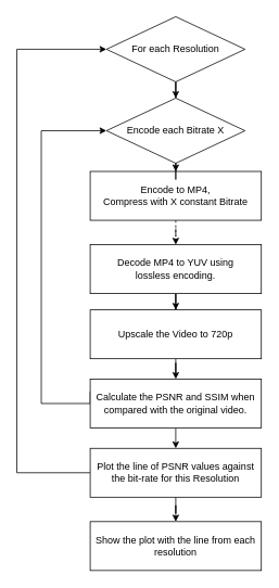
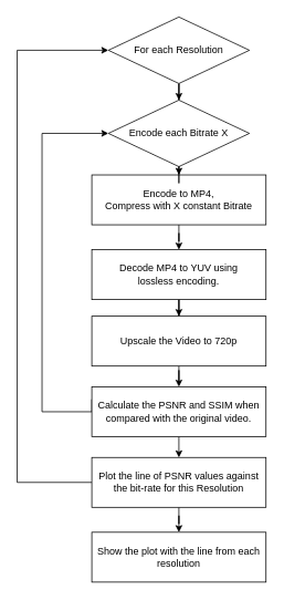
- <mxCell id="2" style="edgeStyle=orthogonalEdgeStyle;rounded=0;orthogonalLoop=1;jettySize=auto;html=1;entryX=0.5;entryY=0;entryDx=0;entryDy=0;dashed=1;" edge="1" parent="1" source="3" target="5"><mxGeometry relative="1" as="geometry" /></mxCell>
+ <mxCell id="2" style="edgeStyle=orthogonalEdgeStyle;rounded=0;orthogonalLoop=1;jettySize=auto;html=1;entryX=0.5;entryY=0;entryDx=0;entryDy=0;" edge="1" parent="1" source="3" target="5"><mxGeometry relative="1" as="geometry" /></mxCell>
